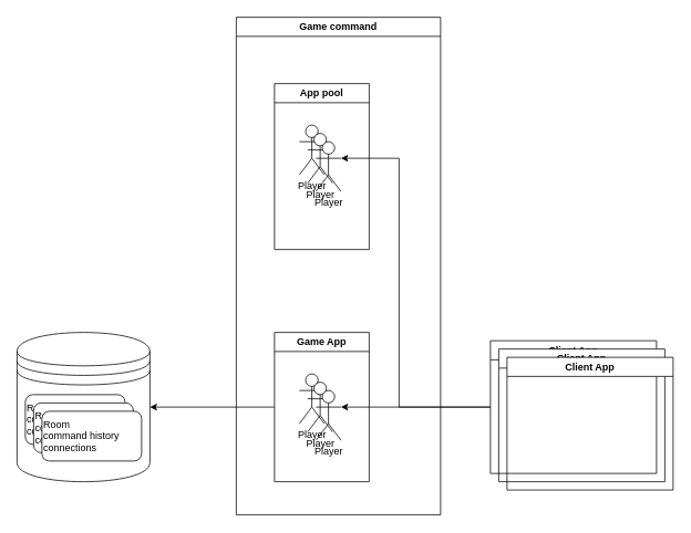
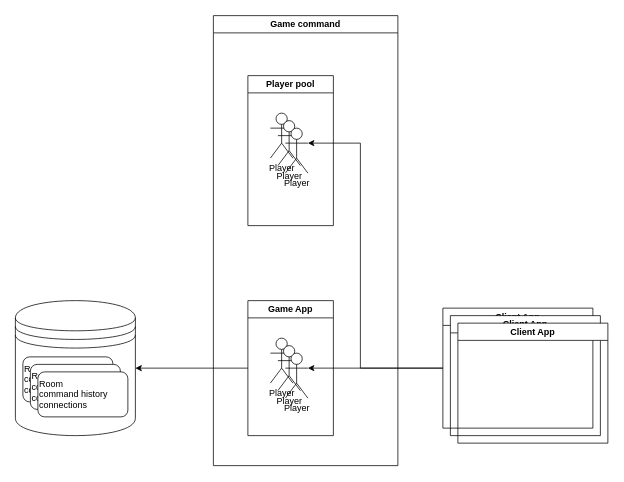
- <mxCell id="11" value="App pool" style="swimlane;whiteSpace=wrap;html=1;" vertex="1" parent="6"><mxGeometry x="46" y="80" width="114" height="200" as="geometry" /></mxCell>
+ <mxCell id="11" value="Player pool" style="swimlane;whiteSpace=wrap;html=1;" vertex="1" parent="6"><mxGeometry x="46" y="80" width="114" height="200" as="geometry" /></mxCell>
